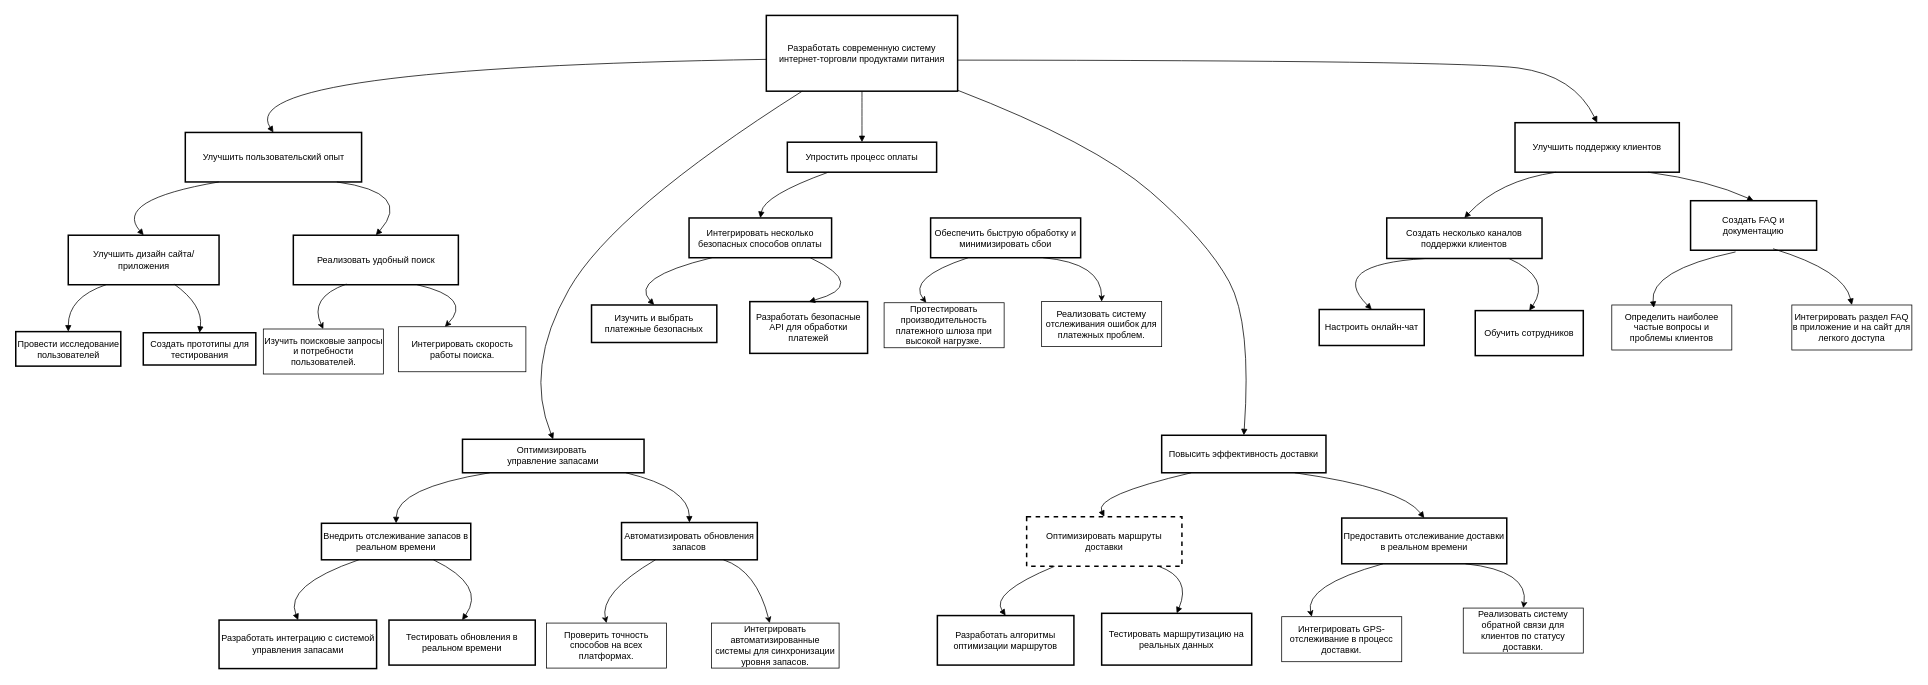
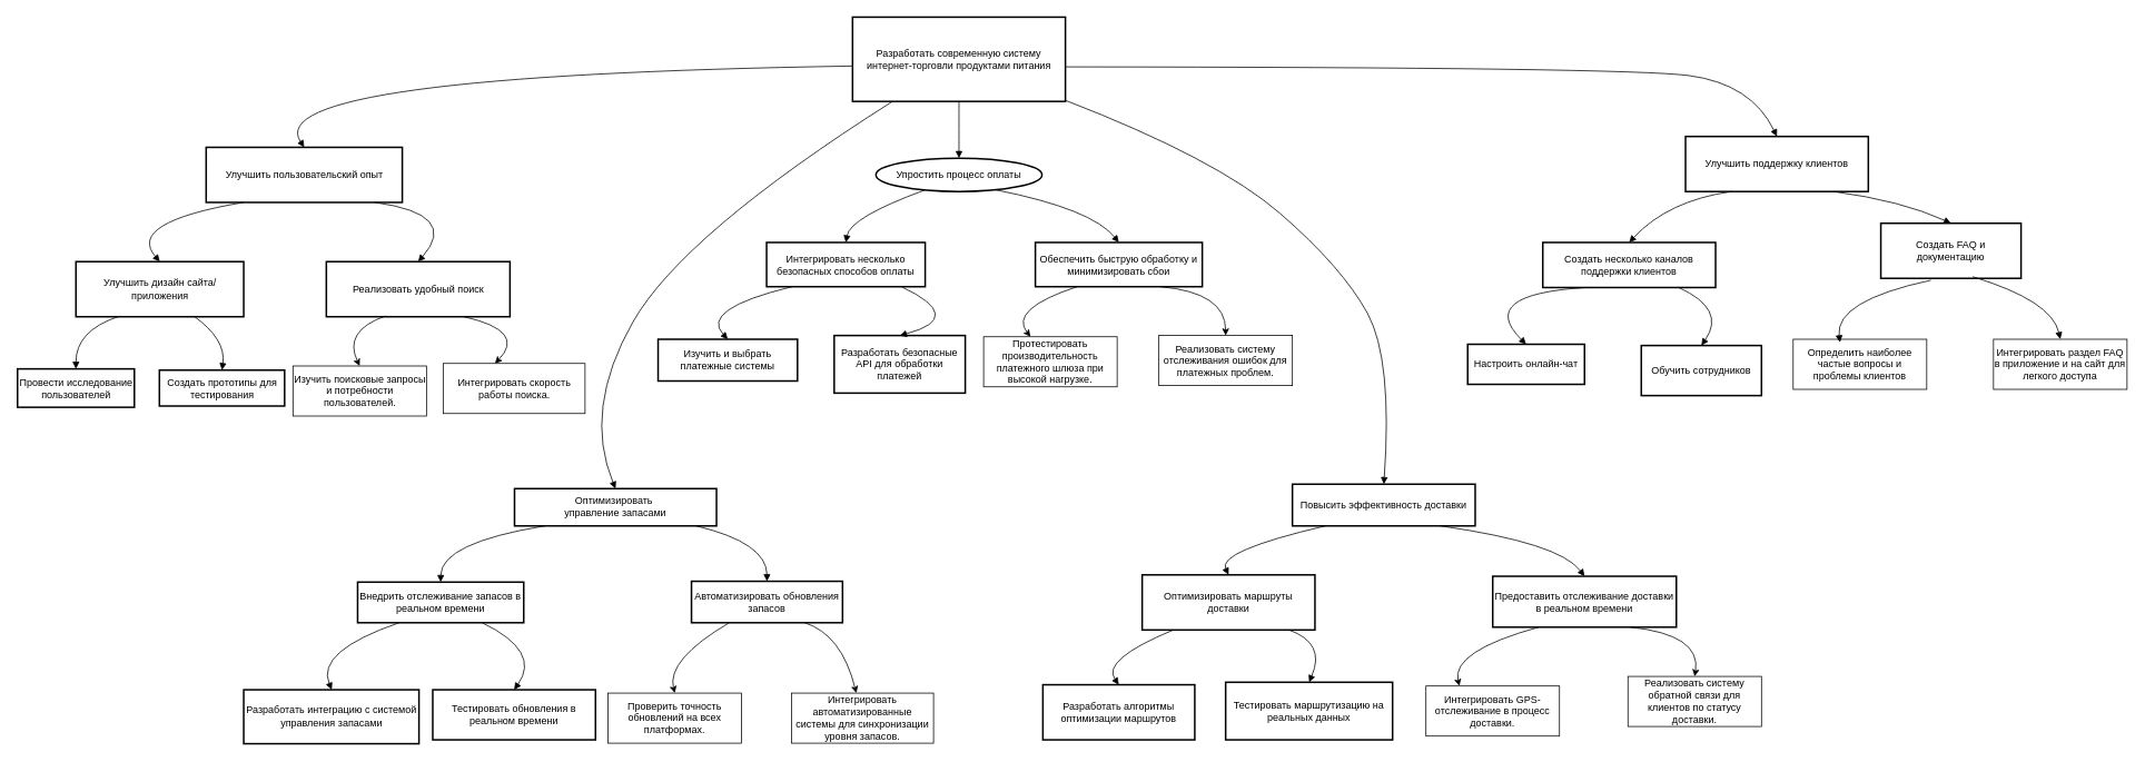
- <mxCell id="5" value="Упростить процесс оплаты" style="whiteSpace=wrap;strokeWidth=2;" vertex="1" parent="1"><mxGeometry x="1049" y="189" width="199" height="40" as="geometry" /></mxCell>
+ <mxCell id="5" value="Упростить процесс оплаты" style="ellipse;whiteSpace=wrap;strokeWidth=2;" vertex="1" parent="1"><mxGeometry x="1049" y="189" width="199" height="40" as="geometry" /></mxCell>
+ <mxCell id="38" value="" style="curved=1;startArrow=none;endArrow=block;entryX=0.5;entryY=0;rounded=0;exitX=0.75;exitY=1;exitDx=0;exitDy=0;" edge="1" parent="1" source="5" target="13"><mxGeometry relative="1" as="geometry"><Array as="points"><mxPoint x="1308" y="250" /></Array><mxPoint x="1178" y="220" as="sourcePoint" /></mxGeometry></mxCell>
- <mxCell id="22" value="Изучить и выбрать платежные безопасных" style="whiteSpace=wrap;strokeWidth=2;" vertex="1" parent="1"><mxGeometry x="788" y="406" width="167" height="50" as="geometry" /></mxCell>
+ <mxCell id="22" value="Изучить и выбрать платежные системы" style="whiteSpace=wrap;strokeWidth=2;" vertex="1" parent="1"><mxGeometry x="788" y="406" width="167" height="50" as="geometry" /></mxCell>
- <mxCell id="14" value="Оптимизировать маршруты доставки" style="whiteSpace=wrap;strokeWidth=2;dashed=1;" vertex="1" parent="1"><mxGeometry x="1368" y="688.33" width="207" height="66" as="geometry" /></mxCell>
+ <mxCell id="14" value="Оптимизировать маршруты доставки" style="whiteSpace=wrap;strokeWidth=2;" vertex="1" parent="1"><mxGeometry x="1368" y="688.33" width="207" height="66" as="geometry" /></mxCell>
- <mxCell id="57" value="Проверить точность способов на всех платформах." style="rounded=0;whiteSpace=wrap;html=1;" vertex="1" parent="1"><mxGeometry x="728" y="830" width="160" height="60" as="geometry" /></mxCell>
+ <mxCell id="57" value="Проверить точность обновлений на всех платформах." style="rounded=0;whiteSpace=wrap;html=1;" vertex="1" parent="1"><mxGeometry x="728" y="830" width="160" height="60" as="geometry" /></mxCell>
